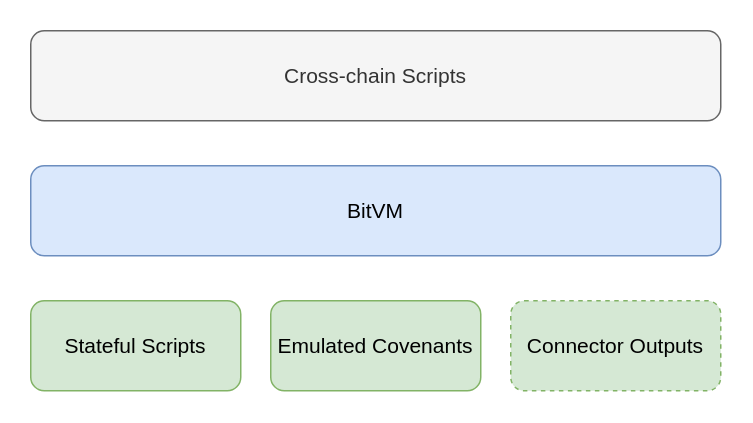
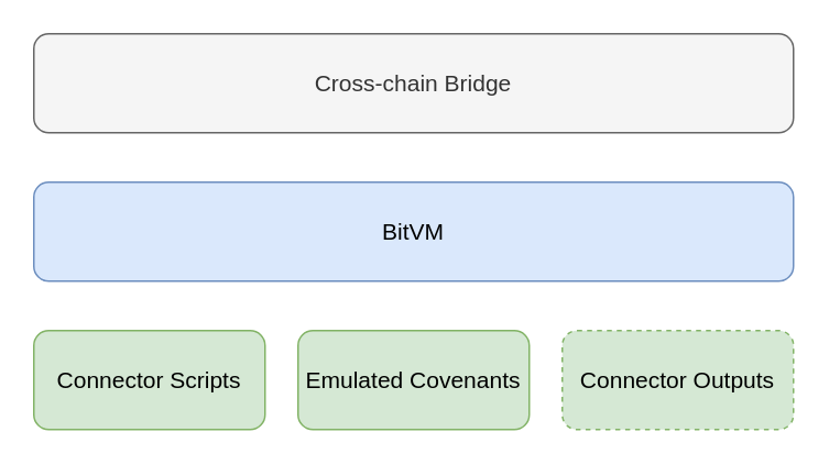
- <mxCell id="5" value="Cross-chain Scripts" style="rounded=1;whiteSpace=wrap;html=1;fontSize=14;fillColor=#f5f5f5;strokeColor=#666666;fontColor=#333333;" vertex="1" parent="1"><mxGeometry x="20" y="20" width="460" height="60" as="geometry" /></mxCell>
+ <mxCell id="5" value="Cross-chain Bridge" style="rounded=1;whiteSpace=wrap;html=1;fontSize=14;fillColor=#f5f5f5;strokeColor=#666666;fontColor=#333333;" vertex="1" parent="1"><mxGeometry x="20" y="20" width="460" height="60" as="geometry" /></mxCell>
- <mxCell id="2" value="Stateful Scripts" style="rounded=1;whiteSpace=wrap;html=1;fontSize=14;fillColor=#d5e8d4;strokeColor=#82b366;" vertex="1" parent="1"><mxGeometry x="20" y="200" width="140" height="60" as="geometry" /></mxCell>
+ <mxCell id="2" value="Connector Scripts" style="rounded=1;whiteSpace=wrap;html=1;fontSize=14;fillColor=#d5e8d4;strokeColor=#82b366;" vertex="1" parent="1"><mxGeometry x="20" y="200" width="140" height="60" as="geometry" /></mxCell>
